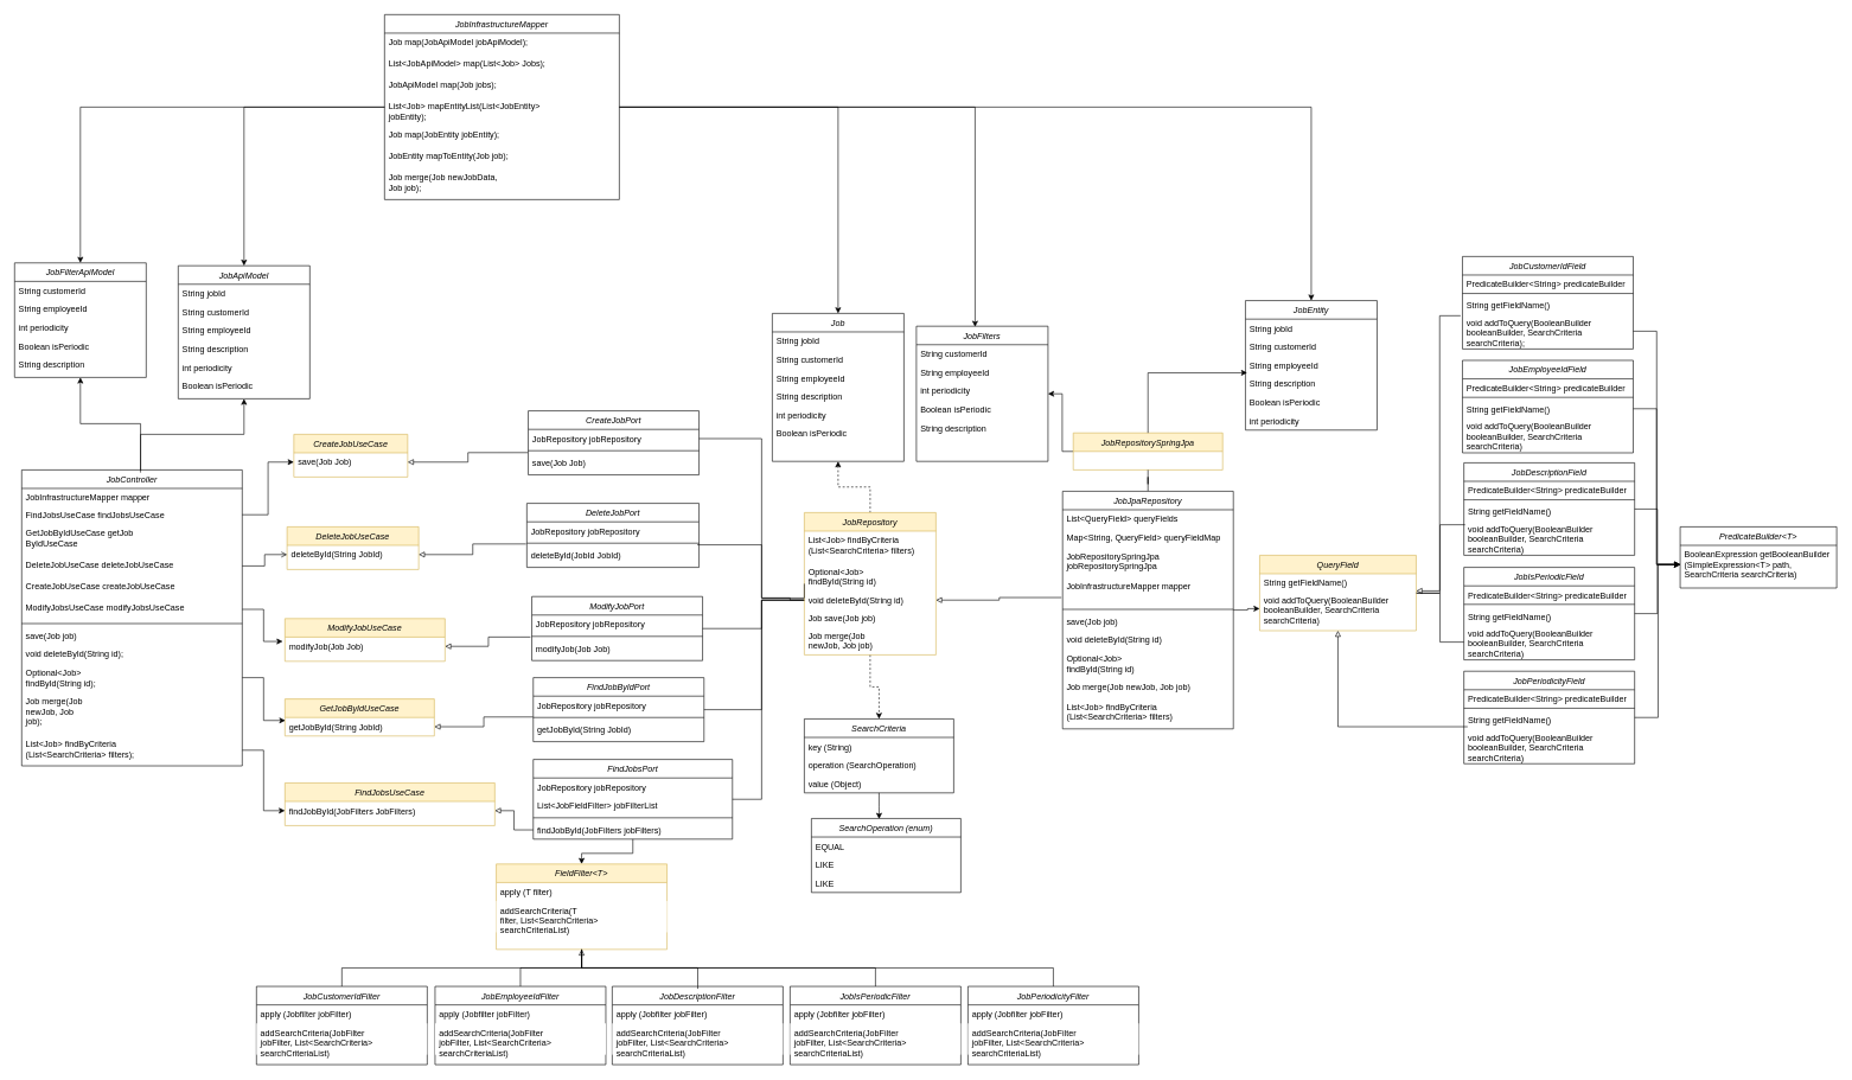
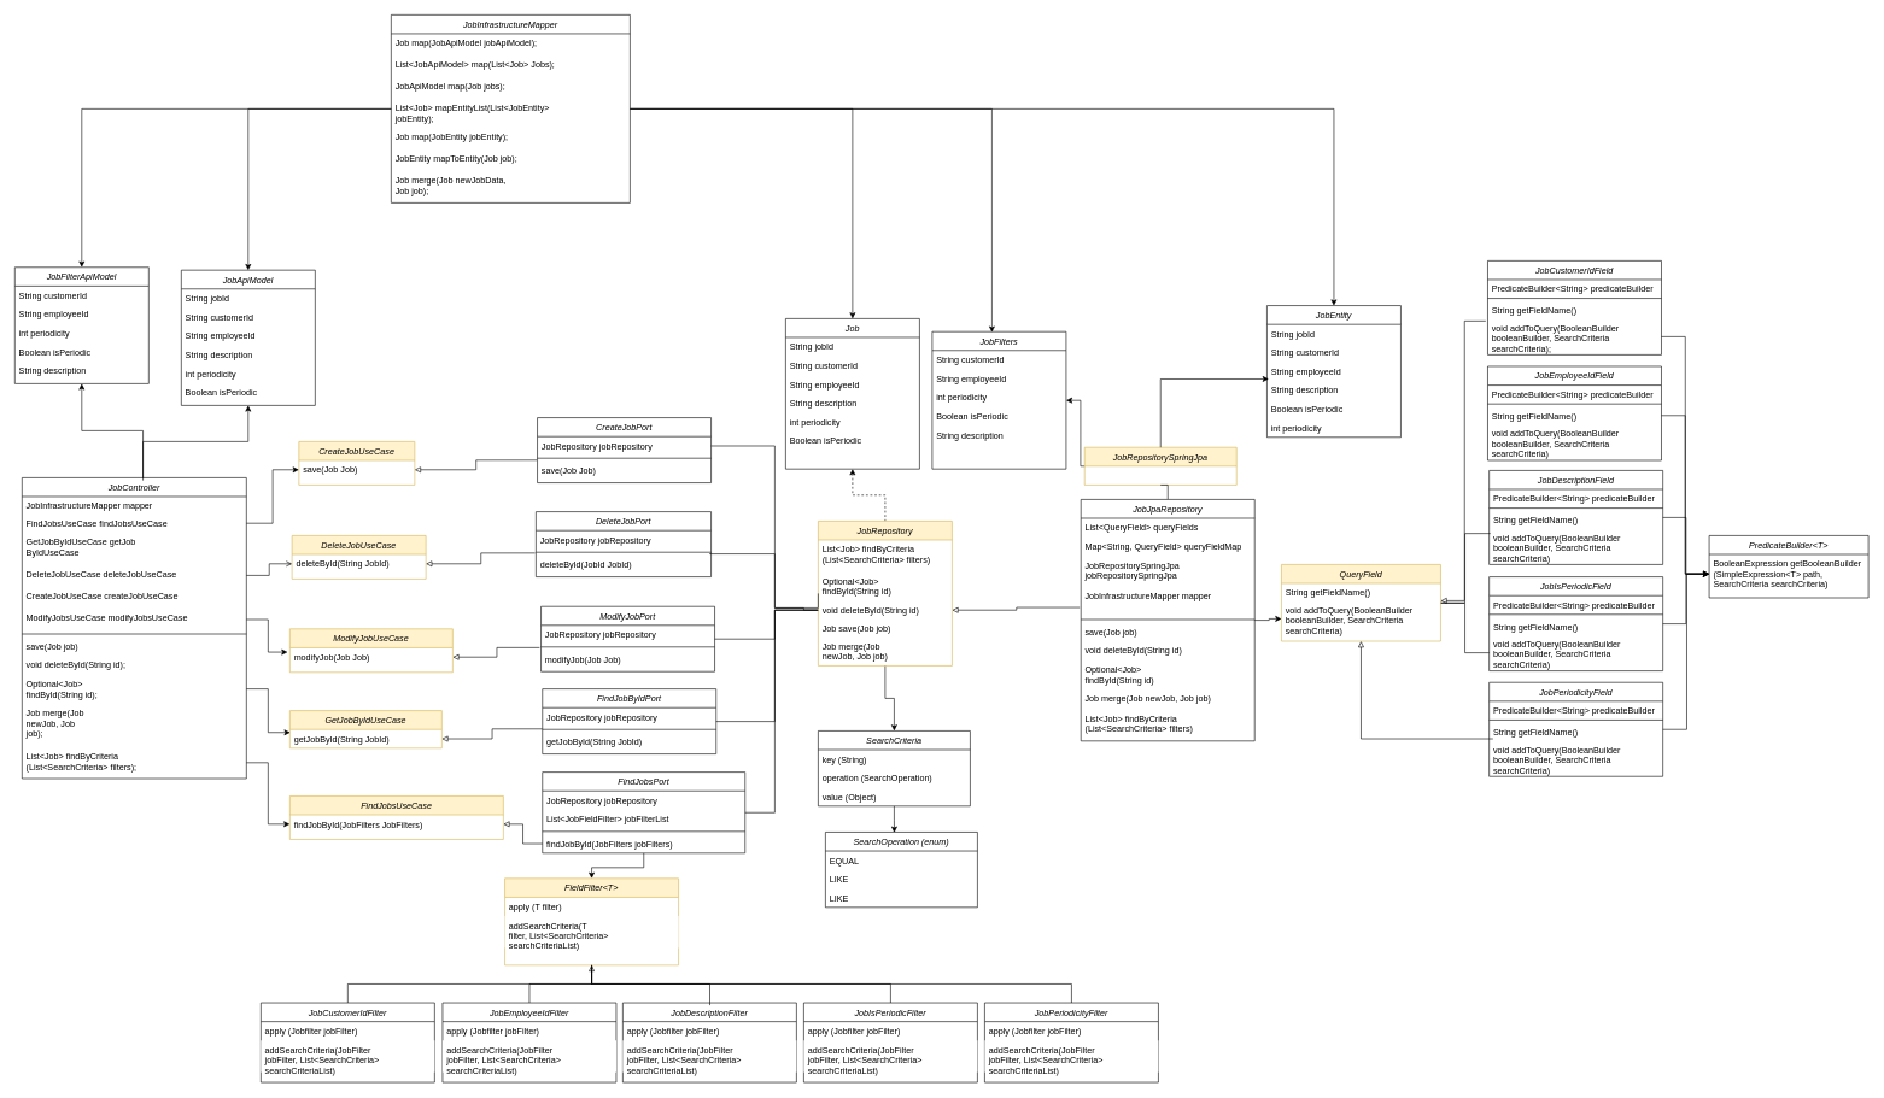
- <mxCell id="115" value="JobRepositorySpringJpa" style="swimlane;fontStyle=2;align=center;verticalAlign=top;childLayout=stackLayout;horizontal=1;startSize=26;horizontalStack=0;resizeParent=1;resizeLast=0;collapsible=1;marginBottom=0;rounded=0;shadow=0;strokeWidth=1;fillColor=#fff2cc;strokeColor=#d6b656;" parent="1" vertex="1"><mxGeometry x="1508" y="608" width="210" height="52" as="geometry"><mxRectangle x="230" y="140" width="160" height="26" as="alternateBounds" /></mxGeometry></mxCell>
+ <mxCell id="115" value="JobRepositorySpringJpa" style="swimlane;fontStyle=2;align=center;verticalAlign=top;childLayout=stackLayout;horizontal=1;startSize=26;horizontalStack=0;resizeParent=1;resizeLast=0;collapsible=1;marginBottom=0;rounded=0;shadow=0;strokeWidth=1;fillColor=#fff2cc;strokeColor=#d6b656;" parent="1" vertex="1"><mxGeometry x="1498" y="618" width="210" height="52" as="geometry"><mxRectangle x="230" y="140" width="160" height="26" as="alternateBounds" /></mxGeometry></mxCell>
- <mxCell id="77" style="edgeStyle=orthogonalEdgeStyle;rounded=0;orthogonalLoop=1;jettySize=auto;html=1;dashed=1;" parent="1" source="78" target="45" edge="1"><mxGeometry relative="1" as="geometry" /></mxCell>
+ <mxCell id="77" style="edgeStyle=orthogonalEdgeStyle;rounded=0;orthogonalLoop=1;jettySize=auto;html=1;" parent="1" source="78" target="45" edge="1"><mxGeometry relative="1" as="geometry" /></mxCell>
